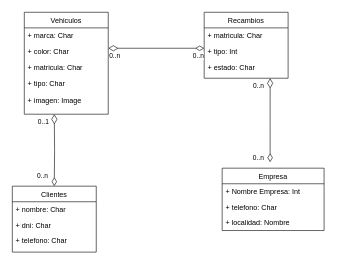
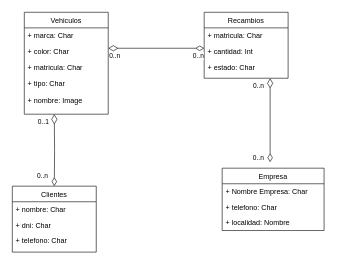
- <mxCell id="8" value="+ tipo: Int" style="text;strokeColor=none;fillColor=none;align=left;verticalAlign=top;spacingLeft=4;spacingRight=4;overflow=hidden;rotatable=0;points=[[0,0.5],[1,0.5]];portConstraint=eastwest;" vertex="1" parent="6"><mxGeometry y="52" width="140" height="26" as="geometry" /></mxCell>
+ <mxCell id="8" value="+ cantidad: Int" style="text;strokeColor=none;fillColor=none;align=left;verticalAlign=top;spacingLeft=4;spacingRight=4;overflow=hidden;rotatable=0;points=[[0,0.5],[1,0.5]];portConstraint=eastwest;" vertex="1" parent="6"><mxGeometry y="52" width="140" height="26" as="geometry" /></mxCell>
- <mxCell id="5" value="+ matricula: Char&#10; &#10;+ tipo: Char&#10;&#10;+ imagen: Image&#10;" style="text;strokeColor=none;fillColor=none;align=left;verticalAlign=top;spacingLeft=4;spacingRight=4;overflow=hidden;rotatable=0;points=[[0,0.5],[1,0.5]];portConstraint=eastwest;" vertex="1" parent="2"><mxGeometry y="78" width="140" height="92" as="geometry" /></mxCell>
+ <mxCell id="5" value="+ matricula: Char&#10; &#10;+ tipo: Char&#10;&#10;+ nombre: Image&#10;" style="text;strokeColor=none;fillColor=none;align=left;verticalAlign=top;spacingLeft=4;spacingRight=4;overflow=hidden;rotatable=0;points=[[0,0.5],[1,0.5]];portConstraint=eastwest;" vertex="1" parent="2"><mxGeometry y="78" width="140" height="92" as="geometry" /></mxCell>
- <mxCell id="15" value="+ Nombre Empresa: Int" style="text;strokeColor=none;fillColor=none;align=left;verticalAlign=top;spacingLeft=4;spacingRight=4;overflow=hidden;rotatable=0;points=[[0,0.5],[1,0.5]];portConstraint=eastwest;" vertex="1" parent="14"><mxGeometry y="26" width="170" height="26" as="geometry" /></mxCell>
+ <mxCell id="15" value="+ Nombre Empresa: Char" style="text;strokeColor=none;fillColor=none;align=left;verticalAlign=top;spacingLeft=4;spacingRight=4;overflow=hidden;rotatable=0;points=[[0,0.5],[1,0.5]];portConstraint=eastwest;" vertex="1" parent="14"><mxGeometry y="26" width="170" height="26" as="geometry" /></mxCell>
